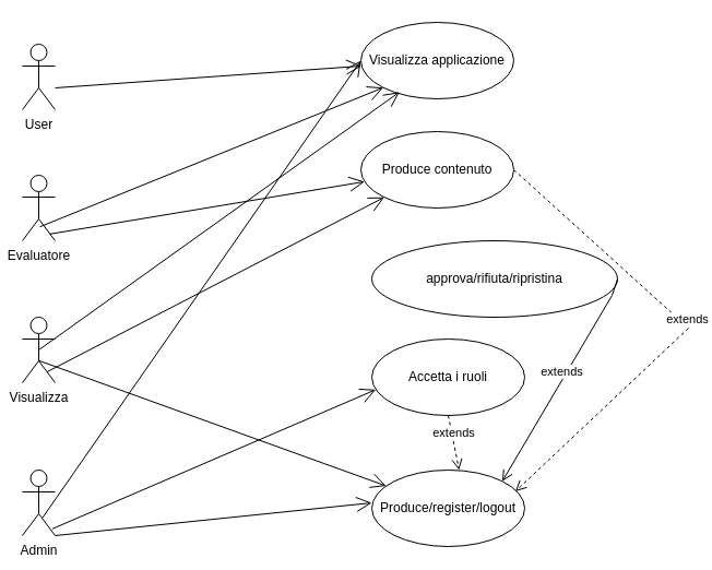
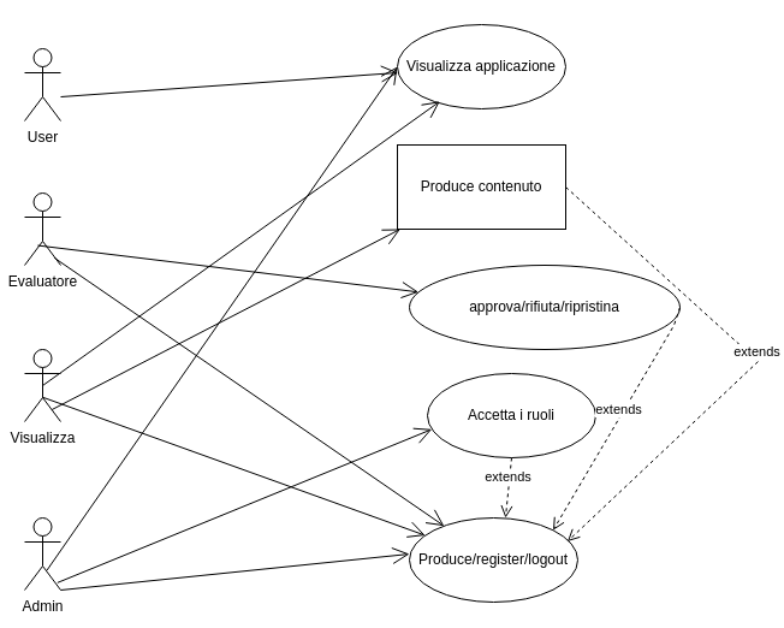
- <mxCell id="12" value="" style="endArrow=open;endFill=1;endSize=12;html=1;rounded=0;exitX=0.533;exitY=0.787;exitDx=0;exitDy=0;exitPerimeter=0;entryX=0;entryY=1;entryDx=0;entryDy=0;" edge="1" parent="1" source="3" target="6"><mxGeometry width="160" relative="1" as="geometry"><mxPoint x="120" y="170" as="sourcePoint" /><mxPoint x="280" y="170" as="targetPoint" /></mxGeometry></mxCell>
- <mxCell id="7" value="Produce contenuto" style="ellipse;whiteSpace=wrap;html=1;" vertex="1" parent="1"><mxGeometry x="330" y="120" width="140" height="70" as="geometry" /></mxCell>
+ <mxCell id="7" value="Produce contenuto" style="whiteSpace=wrap;html=1;rounded=0;" vertex="1" parent="1"><mxGeometry x="330" y="120" width="140" height="70" as="geometry" /></mxCell>
- <mxCell id="16" value="" style="endArrow=open;endFill=1;endSize=12;html=1;rounded=0;exitX=0.826;exitY=0.898;exitDx=0;exitDy=0;exitPerimeter=0;" edge="1" parent="1" source="3" target="7"><mxGeometry width="160" relative="1" as="geometry"><mxPoint x="80" y="254.68" as="sourcePoint" /><mxPoint x="270" y="380" as="targetPoint" /></mxGeometry></mxCell>
+ <mxCell id="16" value="" style="endArrow=open;endFill=1;endSize=12;html=1;rounded=0;exitX=0.826;exitY=0.898;exitDx=0;exitDy=0;exitPerimeter=0;" edge="1" parent="1" source="3" target="10"><mxGeometry width="160" relative="1" as="geometry"><mxPoint x="80" y="254.68" as="sourcePoint" /><mxPoint x="270" y="380" as="targetPoint" /></mxGeometry></mxCell>
+ <mxCell id="15" value="" style="endArrow=open;endFill=1;endSize=12;html=1;rounded=0;exitX=0.361;exitY=0.726;exitDx=0;exitDy=0;exitPerimeter=0;" edge="1" parent="1" source="3" target="8"><mxGeometry width="160" relative="1" as="geometry"><mxPoint x="110" y="230" as="sourcePoint" /><mxPoint x="270" y="230" as="targetPoint" /></mxGeometry></mxCell>
- <mxCell id="9" value="Accetta i ruoli" style="ellipse;whiteSpace=wrap;html=1;" vertex="1" parent="1"><mxGeometry x="340" y="310" width="140" height="70" as="geometry" /></mxCell>
+ <mxCell id="9" value="Accetta i ruoli" style="ellipse;whiteSpace=wrap;html=1;" vertex="1" parent="1"><mxGeometry x="355" y="310" width="140" height="70" as="geometry" /></mxCell>
- <mxCell id="22" value="extends" style="html=1;verticalAlign=bottom;endArrow=open;dashed=0;endSize=8;curved=0;rounded=0;exitX=1;exitY=0.5;exitDx=0;exitDy=0;entryX=1;entryY=0;entryDx=0;entryDy=0;" edge="1" parent="1" source="8" target="10"><mxGeometry relative="1" as="geometry"><mxPoint x="620" y="270" as="sourcePoint" /><mxPoint x="590" y="330" as="targetPoint" /><Array as="points"><mxPoint x="560" y="270" /></Array></mxGeometry></mxCell>
+ <mxCell id="22" value="extends" style="html=1;verticalAlign=bottom;endArrow=open;dashed=1;endSize=8;curved=0;rounded=0;exitX=1;exitY=0.5;exitDx=0;exitDy=0;entryX=1;entryY=0;entryDx=0;entryDy=0;" edge="1" parent="1" source="8" target="10"><mxGeometry relative="1" as="geometry"><mxPoint x="620" y="270" as="sourcePoint" /><mxPoint x="590" y="330" as="targetPoint" /><Array as="points"><mxPoint x="560" y="270" /></Array></mxGeometry></mxCell>
